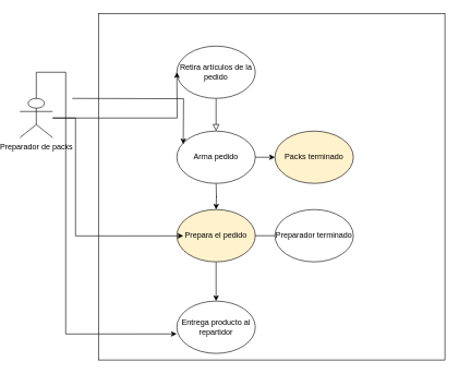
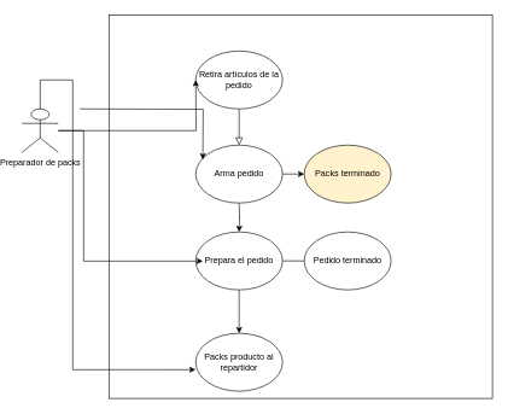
- <mxCell id="11" value="Prepara el pedido" style="ellipse;whiteSpace=wrap;html=1;fillColor=#fff2cc;" vertex="1" parent="1"><mxGeometry x="260" y="320" width="120" height="80" as="geometry" /></mxCell>
+ <mxCell id="11" value="Prepara el pedido" style="ellipse;whiteSpace=wrap;html=1;" vertex="1" parent="1"><mxGeometry x="260" y="320" width="120" height="80" as="geometry" /></mxCell>
- <mxCell id="7" value="Preparador terminado" style="ellipse;whiteSpace=wrap;html=1;" vertex="1" parent="1"><mxGeometry x="410" y="320" width="120" height="80" as="geometry" /></mxCell>
+ <mxCell id="7" value="Pedido terminado" style="ellipse;whiteSpace=wrap;html=1;" vertex="1" parent="1"><mxGeometry x="410" y="320" width="120" height="80" as="geometry" /></mxCell>
- <mxCell id="12" value="Entrega producto al repartidor" style="ellipse;whiteSpace=wrap;html=1;" vertex="1" parent="1"><mxGeometry x="260" y="460" width="120" height="80" as="geometry" /></mxCell>
+ <mxCell id="12" value="Packs producto al repartidor" style="ellipse;whiteSpace=wrap;html=1;" vertex="1" parent="1"><mxGeometry x="260" y="460" width="120" height="80" as="geometry" /></mxCell>
